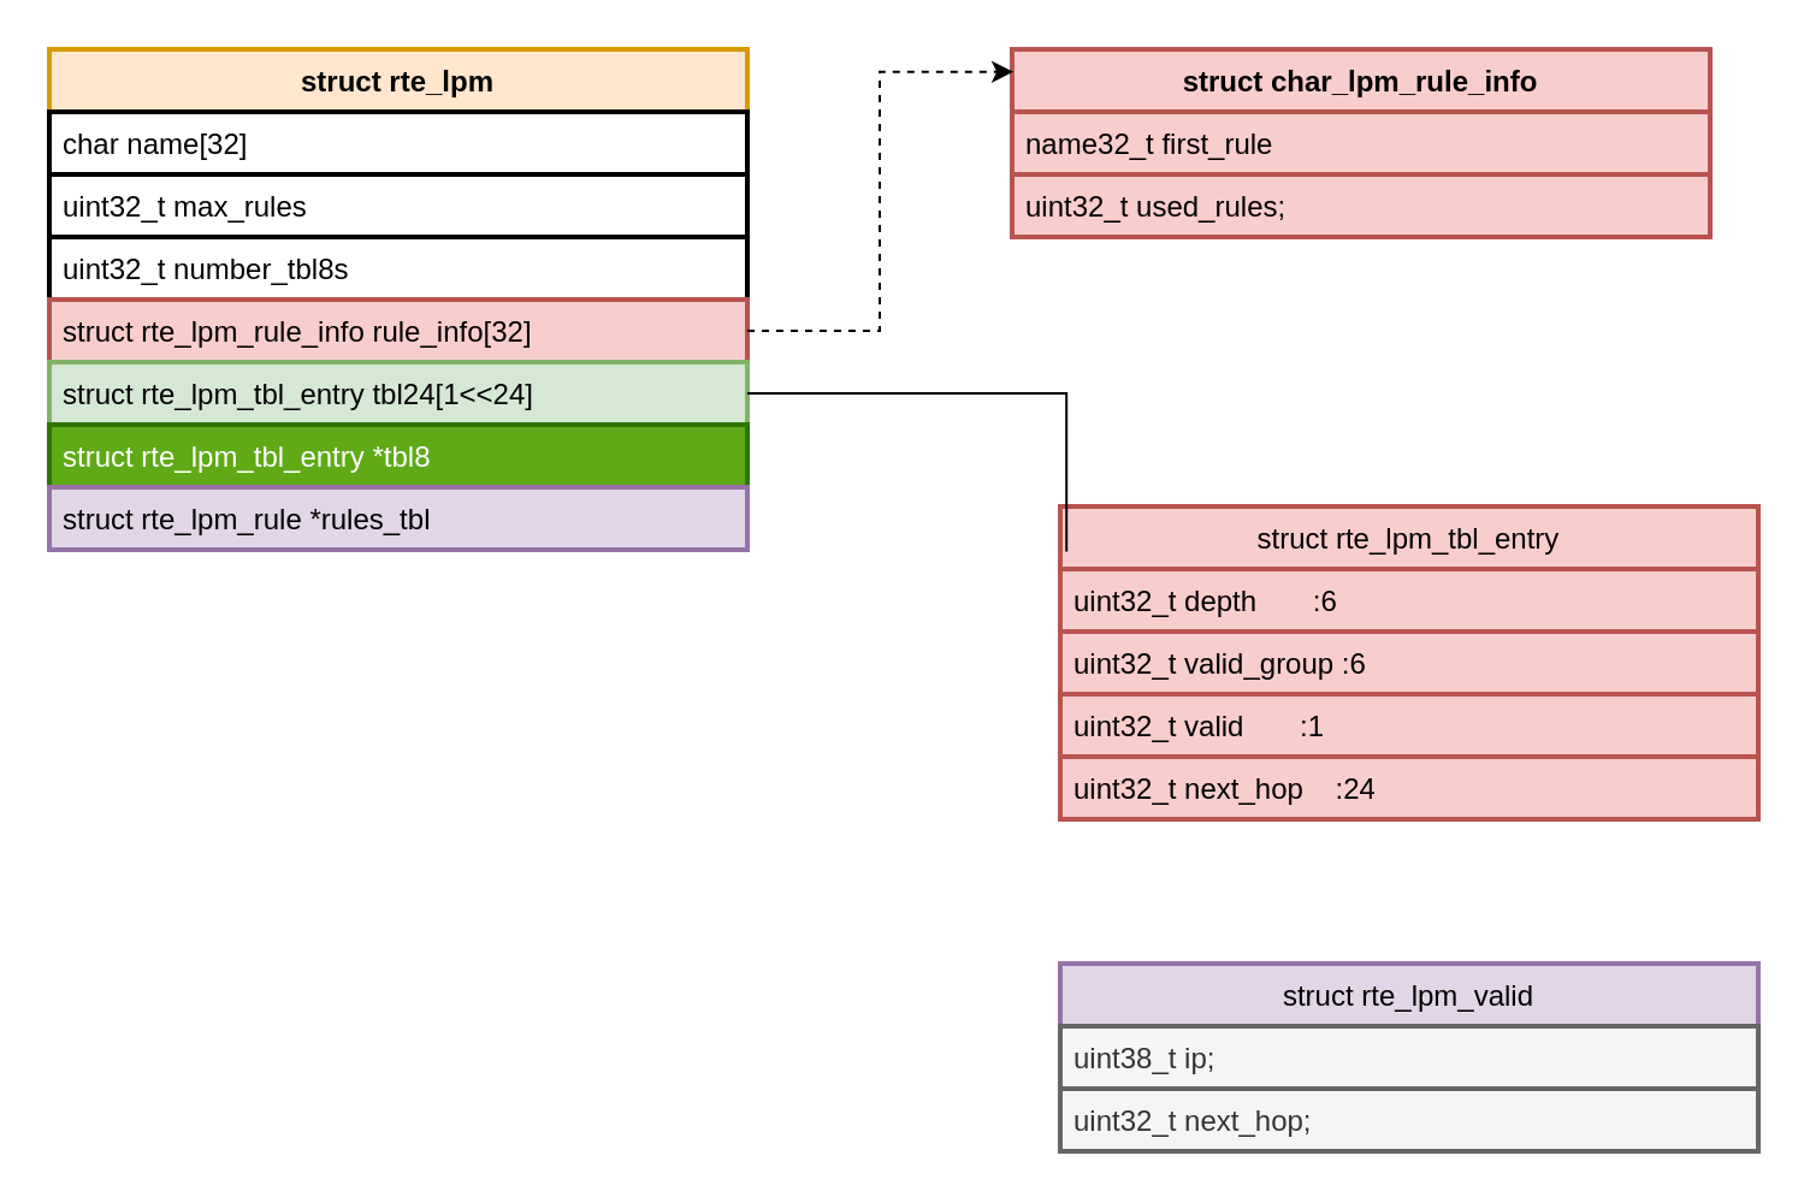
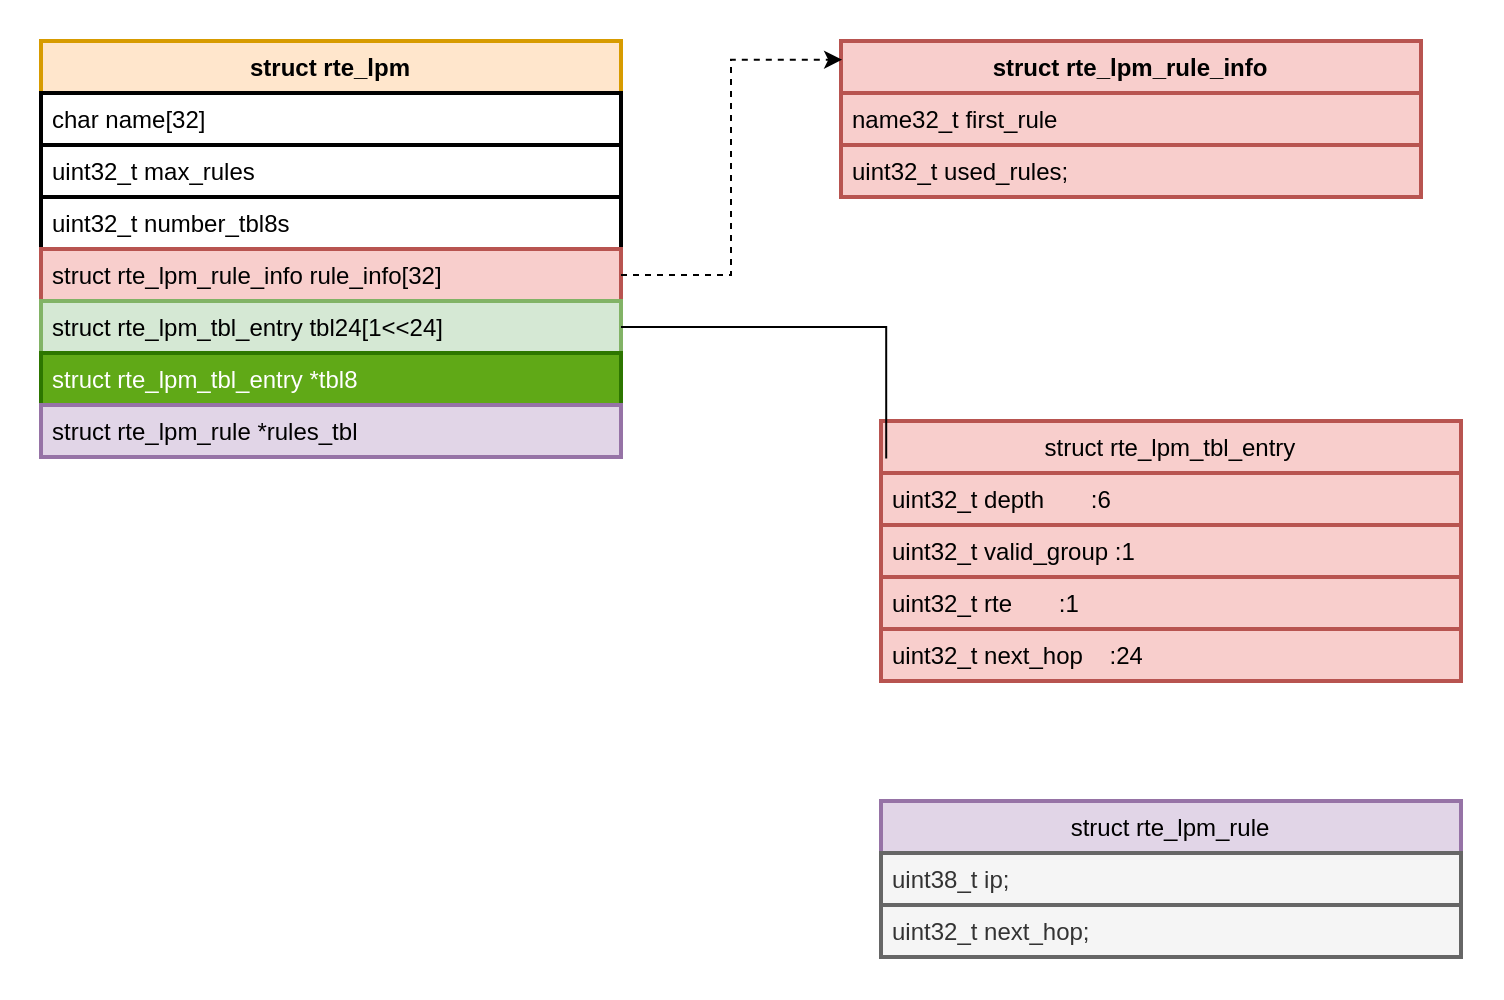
- <mxCell id="10" value="struct char_lpm_rule_info" style="swimlane;fontStyle=1;align=center;verticalAlign=top;childLayout=stackLayout;horizontal=1;startSize=26;horizontalStack=0;resizeParent=1;resizeParentMax=0;resizeLast=0;collapsible=1;marginBottom=0;whiteSpace=wrap;html=1;labelBorderColor=none;rounded=0;swimlaneLine=1;strokeWidth=2;fillColor=#f8cecc;strokeColor=#b85450;" vertex="1" parent="1"><mxGeometry x="420" y="20" width="290" height="78" as="geometry" /></mxCell>
+ <mxCell id="10" value="struct rte_lpm_rule_info" style="swimlane;fontStyle=1;align=center;verticalAlign=top;childLayout=stackLayout;horizontal=1;startSize=26;horizontalStack=0;resizeParent=1;resizeParentMax=0;resizeLast=0;collapsible=1;marginBottom=0;whiteSpace=wrap;html=1;labelBorderColor=none;rounded=0;swimlaneLine=1;strokeWidth=2;fillColor=#f8cecc;strokeColor=#b85450;" vertex="1" parent="1"><mxGeometry x="420" y="20" width="290" height="78" as="geometry" /></mxCell>
- <mxCell id="16" value="uint32_t valid_group :6" style="text;strokeColor=#b85450;fillColor=#f8cecc;align=left;verticalAlign=top;spacingLeft=4;spacingRight=4;overflow=hidden;rotatable=0;points=[[0,0.5],[1,0.5]];portConstraint=eastwest;whiteSpace=wrap;html=1;labelBorderColor=none;rounded=0;swimlaneLine=1;strokeWidth=2;" vertex="1" parent="14"><mxGeometry y="52" width="290" height="26" as="geometry" /></mxCell>
+ <mxCell id="16" value="uint32_t valid_group :1" style="text;strokeColor=#b85450;fillColor=#f8cecc;align=left;verticalAlign=top;spacingLeft=4;spacingRight=4;overflow=hidden;rotatable=0;points=[[0,0.5],[1,0.5]];portConstraint=eastwest;whiteSpace=wrap;html=1;labelBorderColor=none;rounded=0;swimlaneLine=1;strokeWidth=2;" vertex="1" parent="14"><mxGeometry y="52" width="290" height="26" as="geometry" /></mxCell>
- <mxCell id="17" value="uint32_t valid&amp;nbsp; &amp;nbsp; &amp;nbsp; &amp;nbsp;:1" style="text;strokeColor=#b85450;fillColor=#f8cecc;align=left;verticalAlign=top;spacingLeft=4;spacingRight=4;overflow=hidden;rotatable=0;points=[[0,0.5],[1,0.5]];portConstraint=eastwest;whiteSpace=wrap;html=1;labelBorderColor=none;rounded=0;swimlaneLine=1;strokeWidth=2;" vertex="1" parent="14"><mxGeometry y="78" width="290" height="26" as="geometry" /></mxCell>
+ <mxCell id="17" value="uint32_t rte&amp;nbsp; &amp;nbsp; &amp;nbsp; &amp;nbsp;:1" style="text;strokeColor=#b85450;fillColor=#f8cecc;align=left;verticalAlign=top;spacingLeft=4;spacingRight=4;overflow=hidden;rotatable=0;points=[[0,0.5],[1,0.5]];portConstraint=eastwest;whiteSpace=wrap;html=1;labelBorderColor=none;rounded=0;swimlaneLine=1;strokeWidth=2;" vertex="1" parent="14"><mxGeometry y="78" width="290" height="26" as="geometry" /></mxCell>
- <mxCell id="20" value="&lt;span style=&quot;font-weight: 400;&quot;&gt;struct rte_lpm_valid&lt;/span&gt;" style="swimlane;fontStyle=1;align=center;verticalAlign=top;childLayout=stackLayout;horizontal=1;startSize=26;horizontalStack=0;resizeParent=1;resizeParentMax=0;resizeLast=0;collapsible=1;marginBottom=0;whiteSpace=wrap;html=1;labelBorderColor=none;rounded=0;swimlaneLine=1;strokeWidth=2;fillColor=#e1d5e7;strokeColor=#9673a6;" vertex="1" parent="1"><mxGeometry x="440" y="400" width="290" height="78" as="geometry" /></mxCell>
+ <mxCell id="20" value="&lt;span style=&quot;font-weight: 400;&quot;&gt;struct rte_lpm_rule&lt;/span&gt;" style="swimlane;fontStyle=1;align=center;verticalAlign=top;childLayout=stackLayout;horizontal=1;startSize=26;horizontalStack=0;resizeParent=1;resizeParentMax=0;resizeLast=0;collapsible=1;marginBottom=0;whiteSpace=wrap;html=1;labelBorderColor=none;rounded=0;swimlaneLine=1;strokeWidth=2;fillColor=#e1d5e7;strokeColor=#9673a6;" vertex="1" parent="1"><mxGeometry x="440" y="400" width="290" height="78" as="geometry" /></mxCell>
